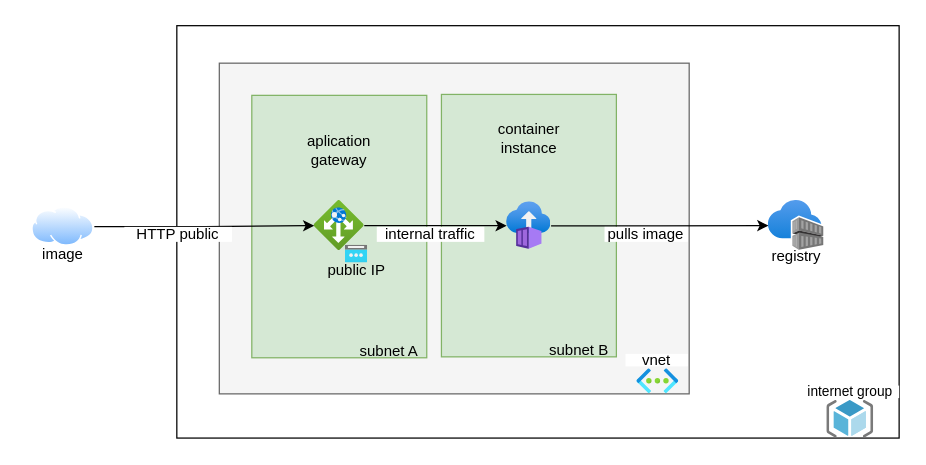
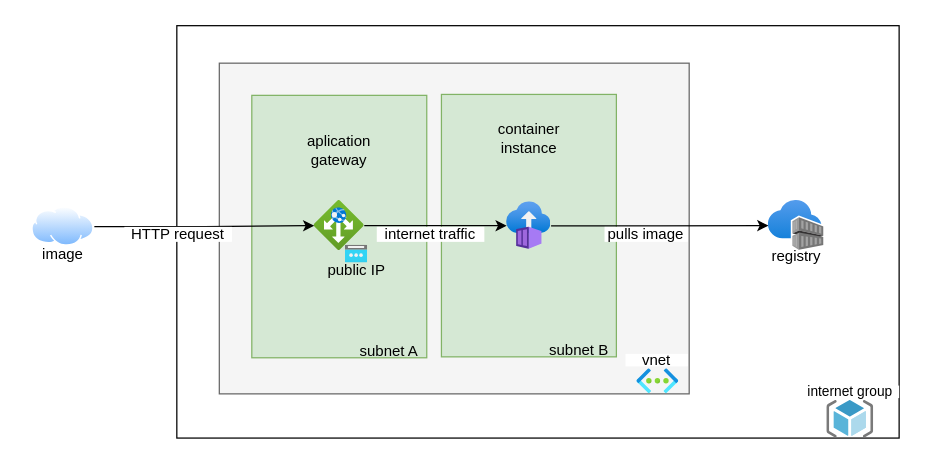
- <mxCell id="27" value="HTTP public" style="text;html=1;strokeColor=none;fillColor=default;align=center;verticalAlign=middle;whiteSpace=wrap;rounded=0;" vertex="1" parent="1"><mxGeometry x="99" y="181" width="86.09" height="12" as="geometry" /></mxCell>
+ <mxCell id="27" value="HTTP request" style="text;html=1;strokeColor=none;fillColor=default;align=center;verticalAlign=middle;whiteSpace=wrap;rounded=0;" vertex="1" parent="1"><mxGeometry x="99" y="181" width="86.09" height="12" as="geometry" /></mxCell>
- <mxCell id="26" value="internal traffic" style="text;html=1;strokeColor=none;fillColor=default;align=center;verticalAlign=middle;whiteSpace=wrap;rounded=0;" vertex="1" parent="1"><mxGeometry x="301" y="181" width="86.09" height="12" as="geometry" /></mxCell>
+ <mxCell id="26" value="internet traffic" style="text;html=1;strokeColor=none;fillColor=default;align=center;verticalAlign=middle;whiteSpace=wrap;rounded=0;" vertex="1" parent="1"><mxGeometry x="301" y="181" width="86.09" height="12" as="geometry" /></mxCell>
